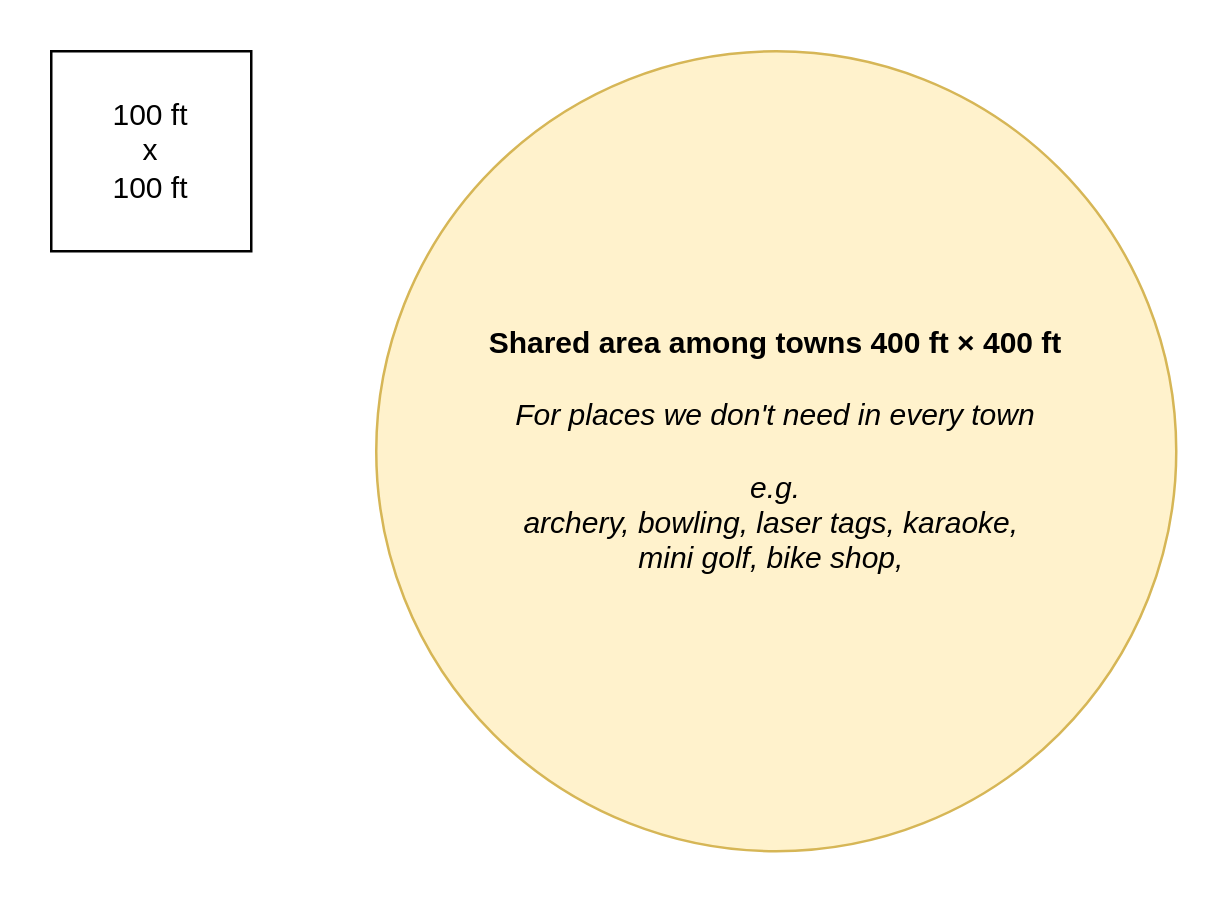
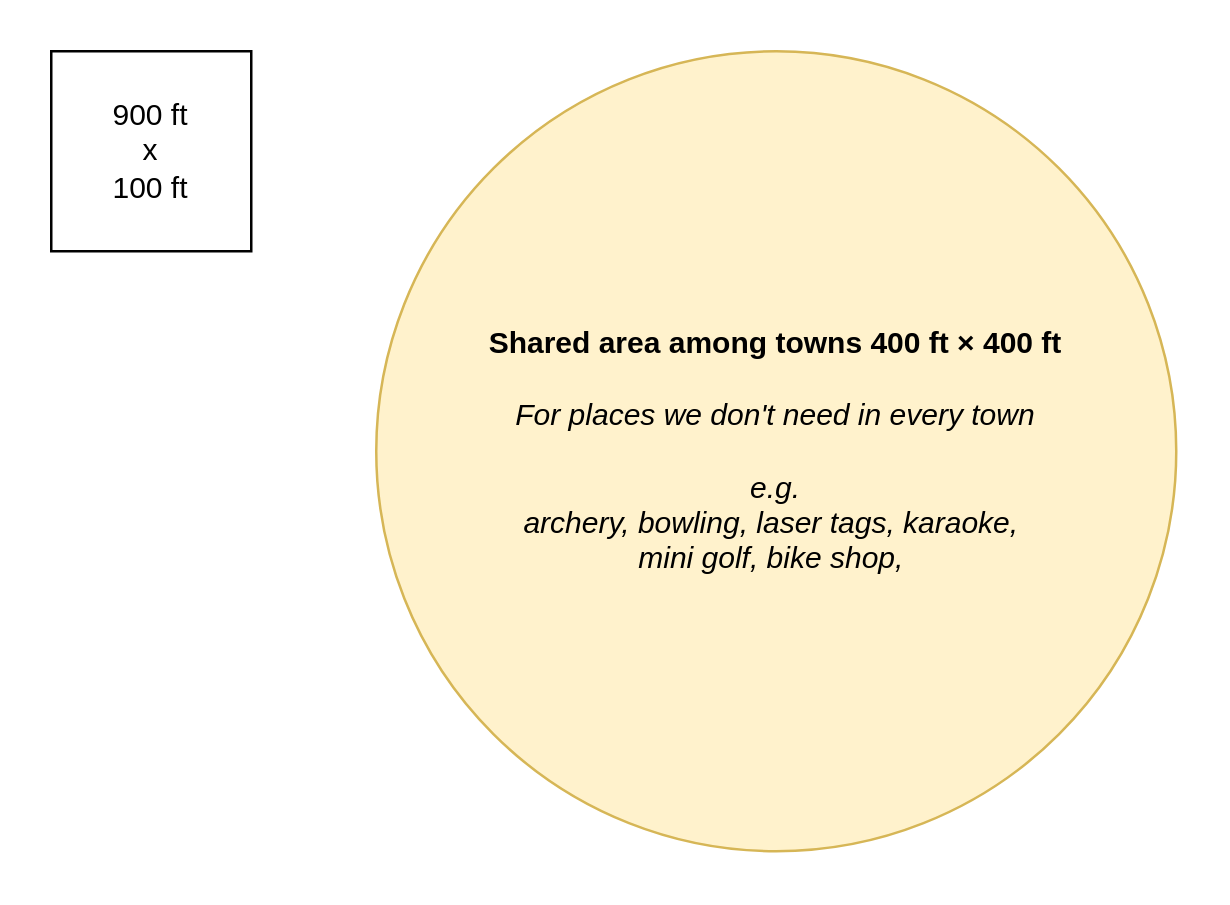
- <mxCell id="3" value="100 ft&lt;br&gt;x&lt;br&gt;100 ft" style="whiteSpace=wrap;html=1;aspect=fixed;" parent="1" vertex="1"><mxGeometry x="20" y="20" width="80" height="80" as="geometry" /></mxCell>
+ <mxCell id="3" value="900 ft&lt;br&gt;x&lt;br&gt;100 ft" style="whiteSpace=wrap;html=1;aspect=fixed;" parent="1" vertex="1"><mxGeometry x="20" y="20" width="80" height="80" as="geometry" /></mxCell>
